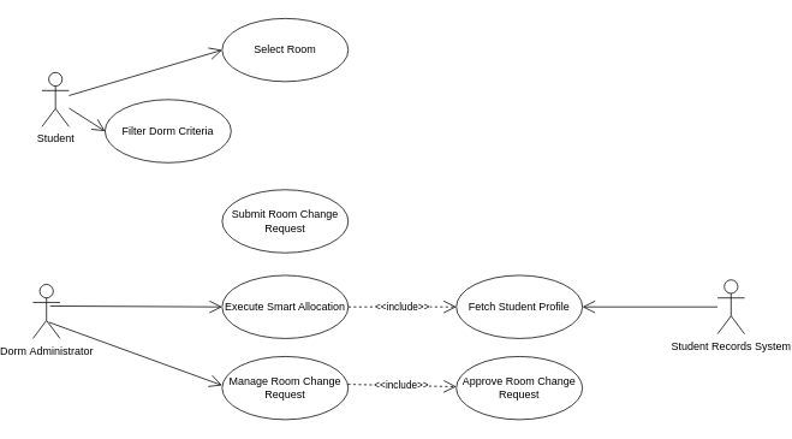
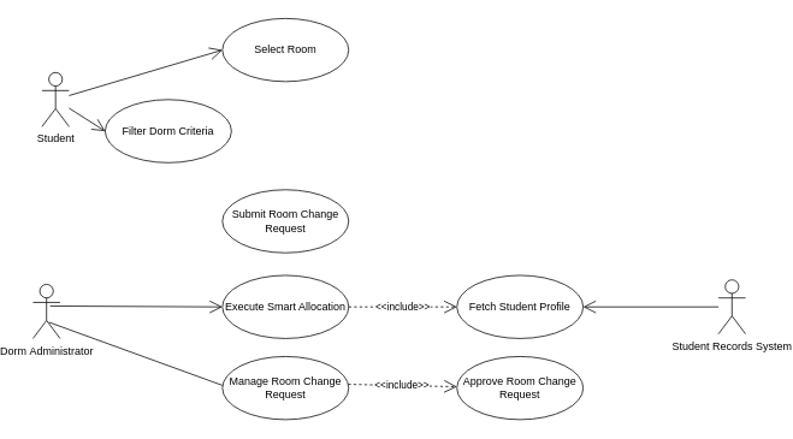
- <mxCell id="11" value="" style="endArrow=open;endFill=1;endSize=12;html=1;rounded=0;entryX=0;entryY=0.457;entryDx=0;entryDy=0;entryPerimeter=0;exitX=0.589;exitY=0.7;exitDx=0;exitDy=0;exitPerimeter=0;" parent="1" source="4" target="9" edge="1"><mxGeometry width="160" relative="1" as="geometry"><mxPoint x="60" y="360" as="sourcePoint" /><mxPoint x="270" y="342" as="targetPoint" /></mxGeometry></mxCell>
+ <mxCell id="11" value="" style="endArrow=none;endFill=1;endSize=12;html=1;rounded=0;entryX=0;entryY=0.457;entryDx=0;entryDy=0;entryPerimeter=0;exitX=0.589;exitY=0.7;exitDx=0;exitDy=0;exitPerimeter=0;" parent="1" source="4" target="9" edge="1"><mxGeometry width="160" relative="1" as="geometry"><mxPoint x="60" y="360" as="sourcePoint" /><mxPoint x="270" y="342" as="targetPoint" /></mxGeometry></mxCell>
